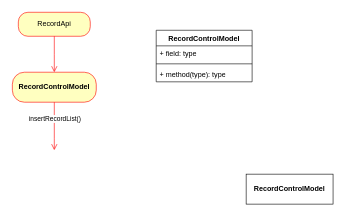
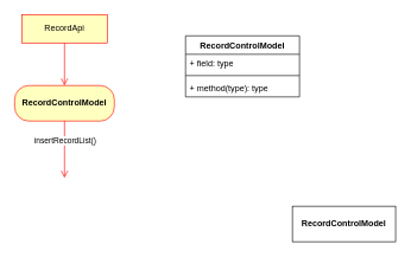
- <mxCell id="6" value="RecordApi" style="rounded=1;whiteSpace=wrap;html=1;arcSize=40;fontColor=#000000;fillColor=#ffffc0;strokeColor=#ff0000;" vertex="1" parent="1"><mxGeometry x="30" y="20" width="120" height="40" as="geometry" /></mxCell>
+ <mxCell id="6" value="RecordApi" style="whiteSpace=wrap;html=1;arcSize=40;fontColor=#000000;fillColor=#ffffc0;strokeColor=#ff0000;rounded=0;" vertex="1" parent="1"><mxGeometry x="30" y="20" width="120" height="40" as="geometry" /></mxCell>
